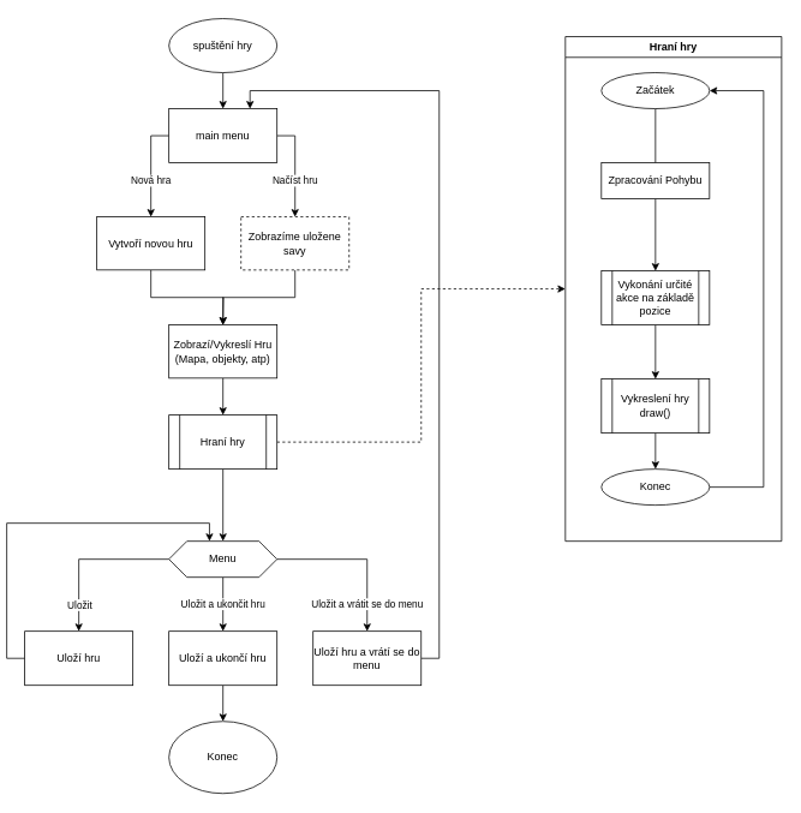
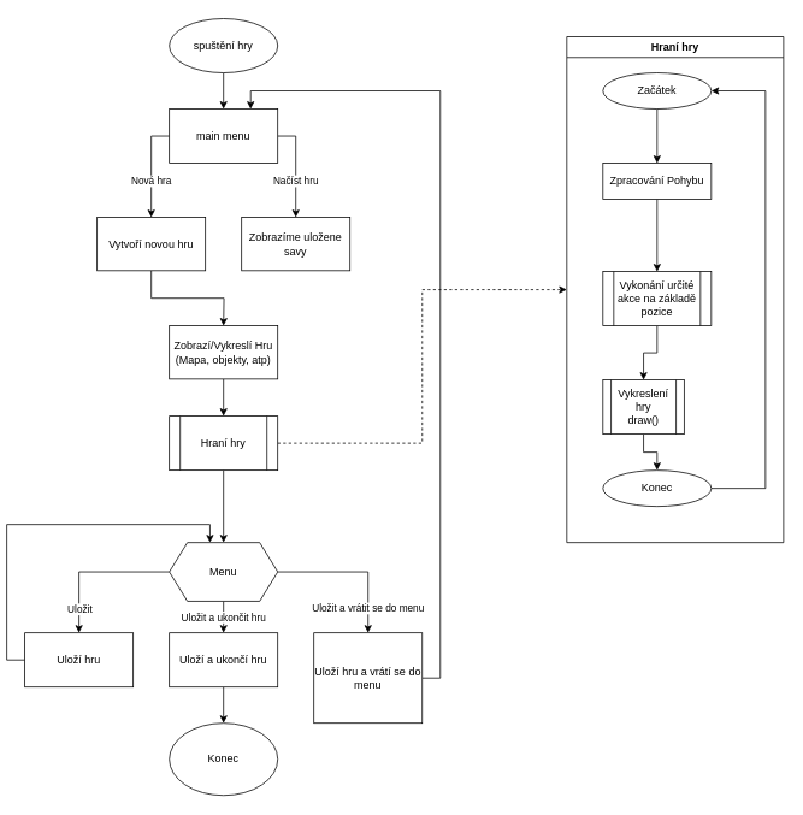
- <mxCell id="29" style="edgeStyle=orthogonalEdgeStyle;rounded=0;orthogonalLoop=1;jettySize=auto;html=1;exitX=0.5;exitY=1;exitDx=0;exitDy=0;entryX=0.5;entryY=0;entryDx=0;entryDy=0;endArrow=none;" parent="28" source="30" target="36" edge="1"><mxGeometry relative="1" as="geometry" /></mxCell>
+ <mxCell id="29" style="edgeStyle=orthogonalEdgeStyle;rounded=0;orthogonalLoop=1;jettySize=auto;html=1;exitX=0.5;exitY=1;exitDx=0;exitDy=0;entryX=0.5;entryY=0;entryDx=0;entryDy=0;" parent="28" source="30" target="36" edge="1"><mxGeometry relative="1" as="geometry" /></mxCell>
- <mxCell id="10" value="Zobrazíme uložene savy" style="rounded=0;whiteSpace=wrap;html=1;dashed=1;" parent="1" vertex="1"><mxGeometry x="260" y="240" width="120" height="59" as="geometry" /></mxCell>
+ <mxCell id="10" value="Zobrazíme uložene savy" style="rounded=0;whiteSpace=wrap;html=1;" parent="1" vertex="1"><mxGeometry x="260" y="240" width="120" height="59" as="geometry" /></mxCell>
- <mxCell id="9" style="edgeStyle=orthogonalEdgeStyle;rounded=0;orthogonalLoop=1;jettySize=auto;html=1;exitX=0.5;exitY=1;exitDx=0;exitDy=0;" parent="1" source="10" target="12" edge="1"><mxGeometry relative="1" as="geometry" /></mxCell>
- <mxCell id="34" value="Vykreslení hry&lt;br&gt;draw()" style="shape=process;whiteSpace=wrap;html=1;backgroundOutline=1;" parent="28" vertex="1"><mxGeometry x="40" y="380" width="120" height="60" as="geometry" /></mxCell>
+ <mxCell id="34" value="Vykreslení hry&lt;br&gt;draw()" style="shape=process;whiteSpace=wrap;html=1;backgroundOutline=1;" parent="28" vertex="1"><mxGeometry x="40" y="380" width="90" height="60" as="geometry" /></mxCell>
- <mxCell id="24" value="Menu" style="shape=hexagon;perimeter=hexagonPerimeter2;whiteSpace=wrap;html=1;fixedSize=1;" parent="1" vertex="1"><mxGeometry x="180" y="600" width="120" height="40" as="geometry" /></mxCell>
+ <mxCell id="24" value="Menu" style="shape=hexagon;perimeter=hexagonPerimeter2;whiteSpace=wrap;html=1;fixedSize=1;" parent="1" vertex="1"><mxGeometry x="180" y="600" width="120" height="65" as="geometry" /></mxCell>
- <mxCell id="19" value="Uloží hru a vrátí se do menu" style="rounded=0;whiteSpace=wrap;html=1;" parent="1" vertex="1"><mxGeometry x="340" y="700" width="120" height="60" as="geometry" /></mxCell>
+ <mxCell id="19" value="Uloží hru a vrátí se do menu" style="rounded=0;whiteSpace=wrap;html=1;" parent="1" vertex="1"><mxGeometry x="340" y="700" width="120" height="100" as="geometry" /></mxCell>
